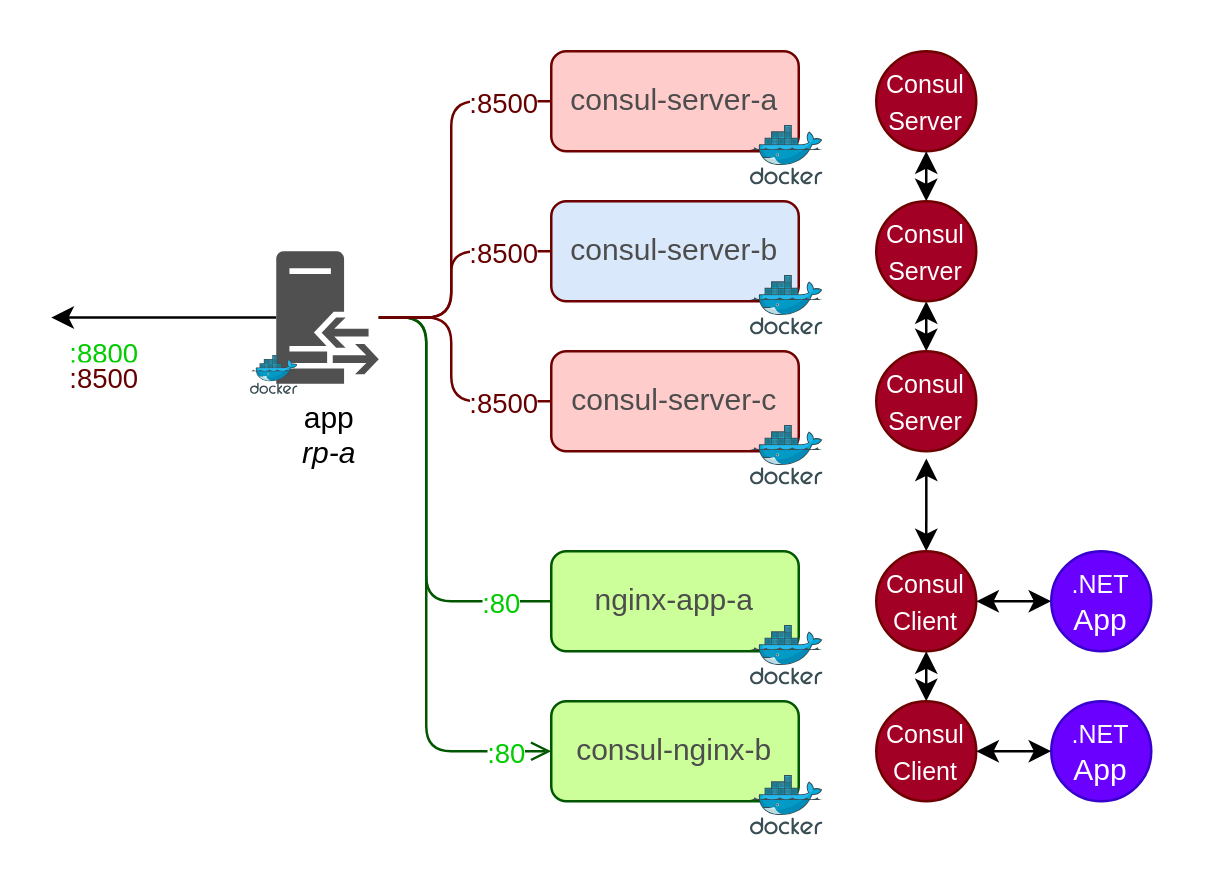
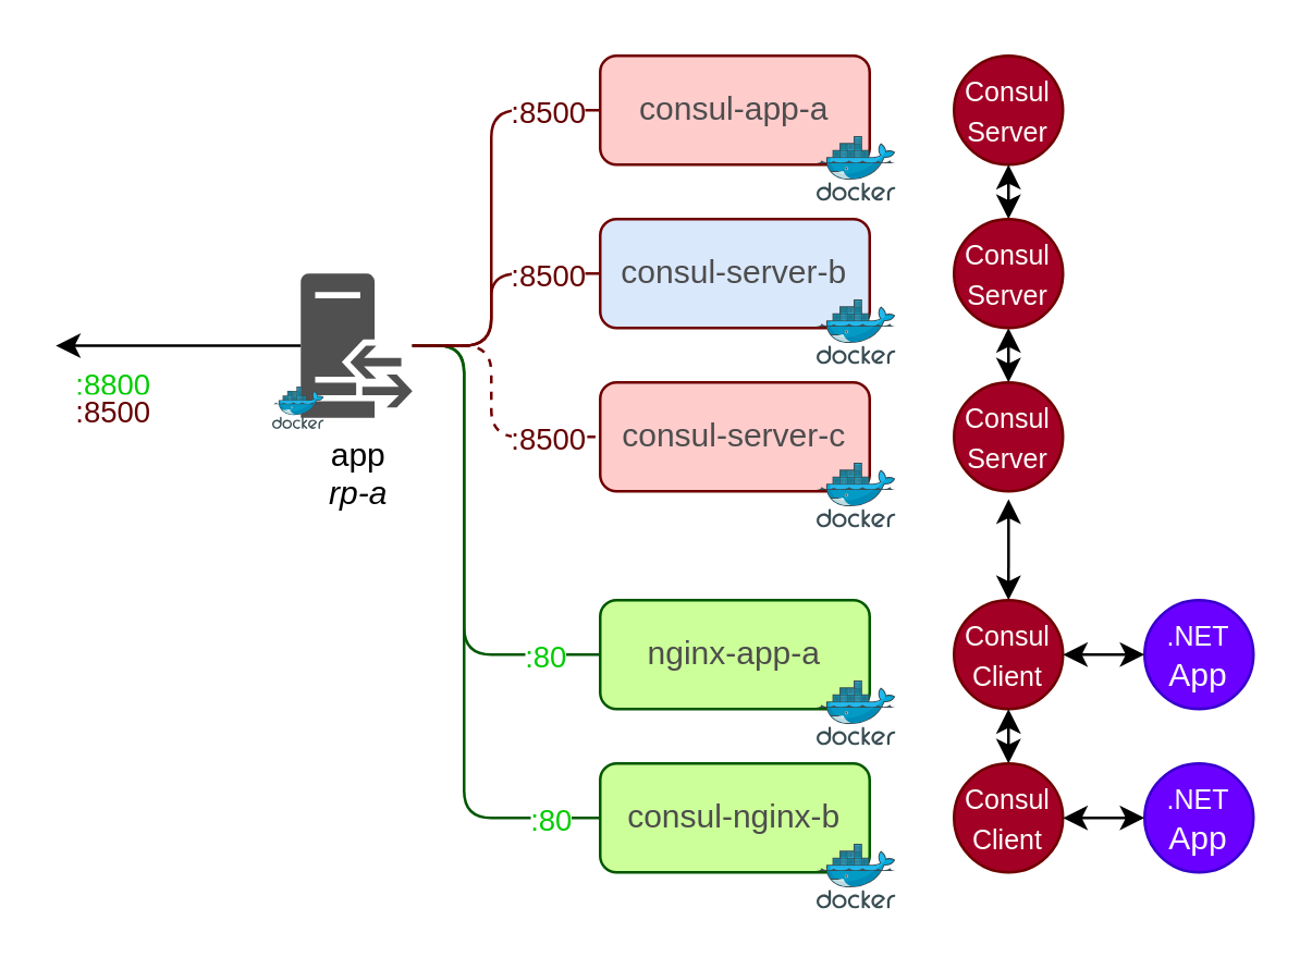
- <mxCell id="12" value="consul-server-a" style="rounded=1;whiteSpace=wrap;html=1;strokeColor=#6F0000;fillColor=#FFCCCC;fontColor=#4D4D4D;" vertex="1" parent="1"><mxGeometry x="220" y="20" width="99" height="40" as="geometry" /></mxCell>
+ <mxCell id="12" value="consul-app-a" style="rounded=1;whiteSpace=wrap;html=1;strokeColor=#6F0000;fillColor=#FFCCCC;fontColor=#4D4D4D;" vertex="1" parent="1"><mxGeometry x="220" y="20" width="99" height="40" as="geometry" /></mxCell>
- <mxCell id="20" style="edgeStyle=orthogonalEdgeStyle;html=1;startArrow=none;startFill=0;endArrow=none;endFill=0;fillColor=#a20025;strokeColor=#6F0000;" edge="1" parent="1" source="11" target="16"><mxGeometry relative="1" as="geometry"><mxPoint x="161" y="136.524" as="sourcePoint" /><mxPoint x="230" y="110" as="targetPoint" /><Array as="points"><mxPoint x="180" y="127" /><mxPoint x="180" y="160" /></Array></mxGeometry></mxCell>
+ <mxCell id="20" style="edgeStyle=orthogonalEdgeStyle;html=1;startArrow=none;startFill=0;endArrow=none;endFill=0;fillColor=#a20025;strokeColor=#6F0000;dashed=1;" edge="1" parent="1" source="11" target="16"><mxGeometry relative="1" as="geometry"><mxPoint x="161" y="136.524" as="sourcePoint" /><mxPoint x="230" y="110" as="targetPoint" /><Array as="points"><mxPoint x="180" y="127" /><mxPoint x="180" y="160" /></Array></mxGeometry></mxCell>
- <mxCell id="9" style="edgeStyle=orthogonalEdgeStyle;html=1;fontColor=#4D4D4D;startArrow=none;startFill=0;endArrow=open;endFill=0;fillColor=#008a00;strokeColor=#005700;" edge="1" parent="1" source="11" target="24"><mxGeometry relative="1" as="geometry"><Array as="points"><mxPoint x="170" y="127" /><mxPoint x="170" y="300" /></Array></mxGeometry></mxCell>
+ <mxCell id="9" style="edgeStyle=orthogonalEdgeStyle;html=1;fontColor=#4D4D4D;startArrow=none;startFill=0;endArrow=none;endFill=0;fillColor=#008a00;strokeColor=#005700;" edge="1" parent="1" source="11" target="24"><mxGeometry relative="1" as="geometry"><Array as="points"><mxPoint x="170" y="127" /><mxPoint x="170" y="300" /></Array></mxGeometry></mxCell>
